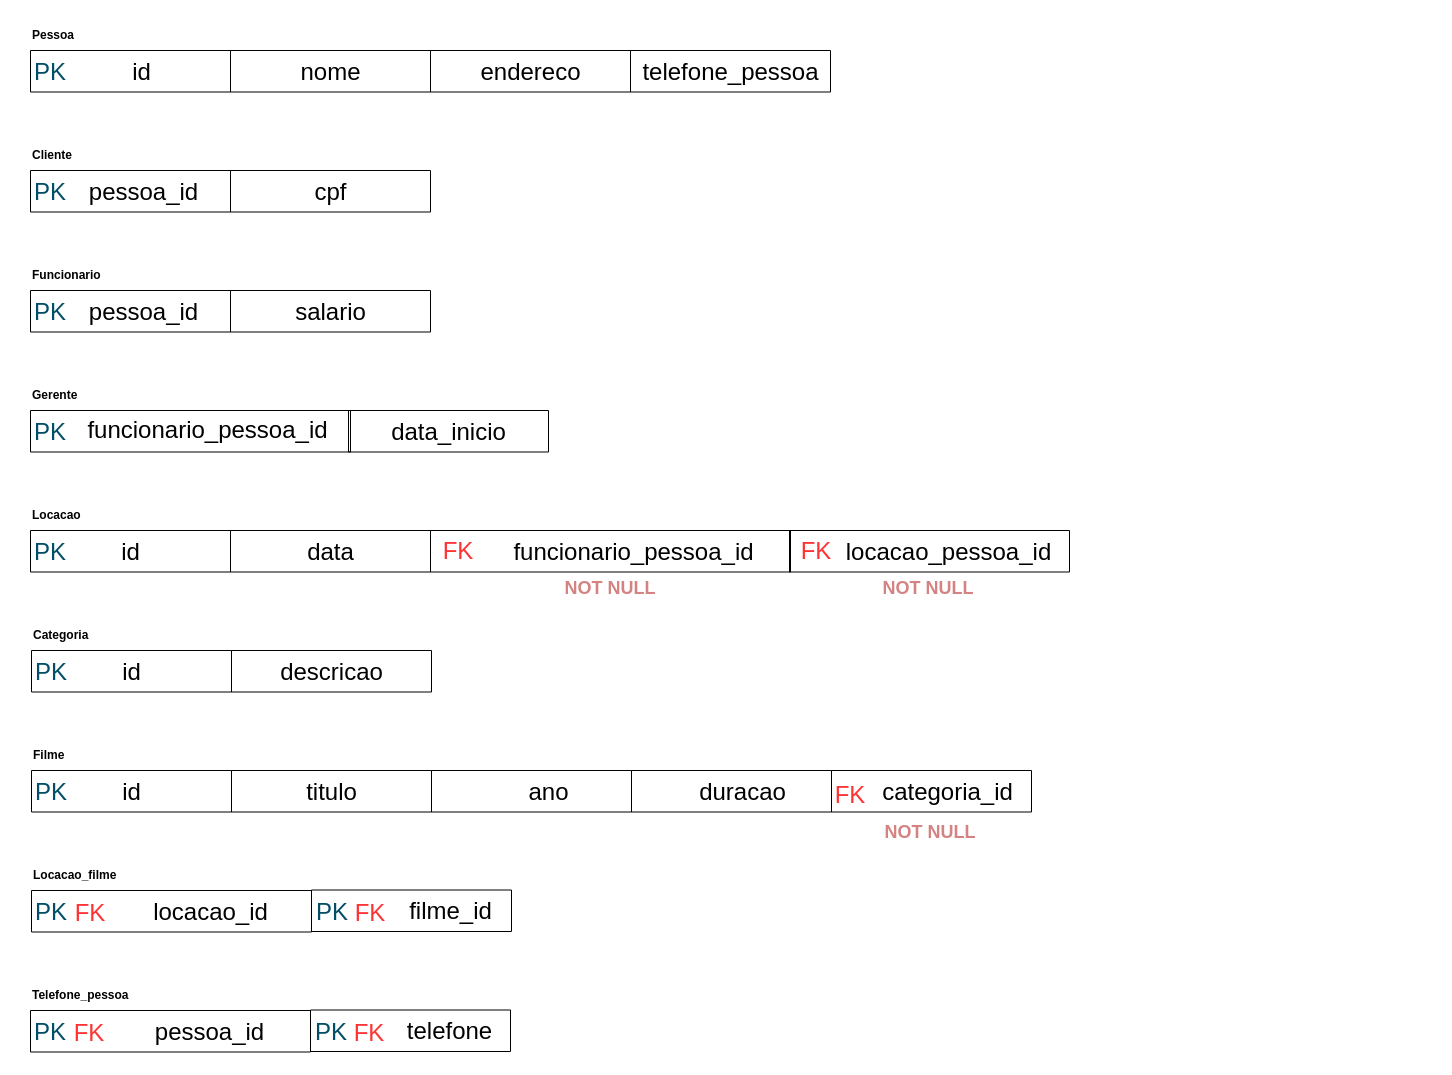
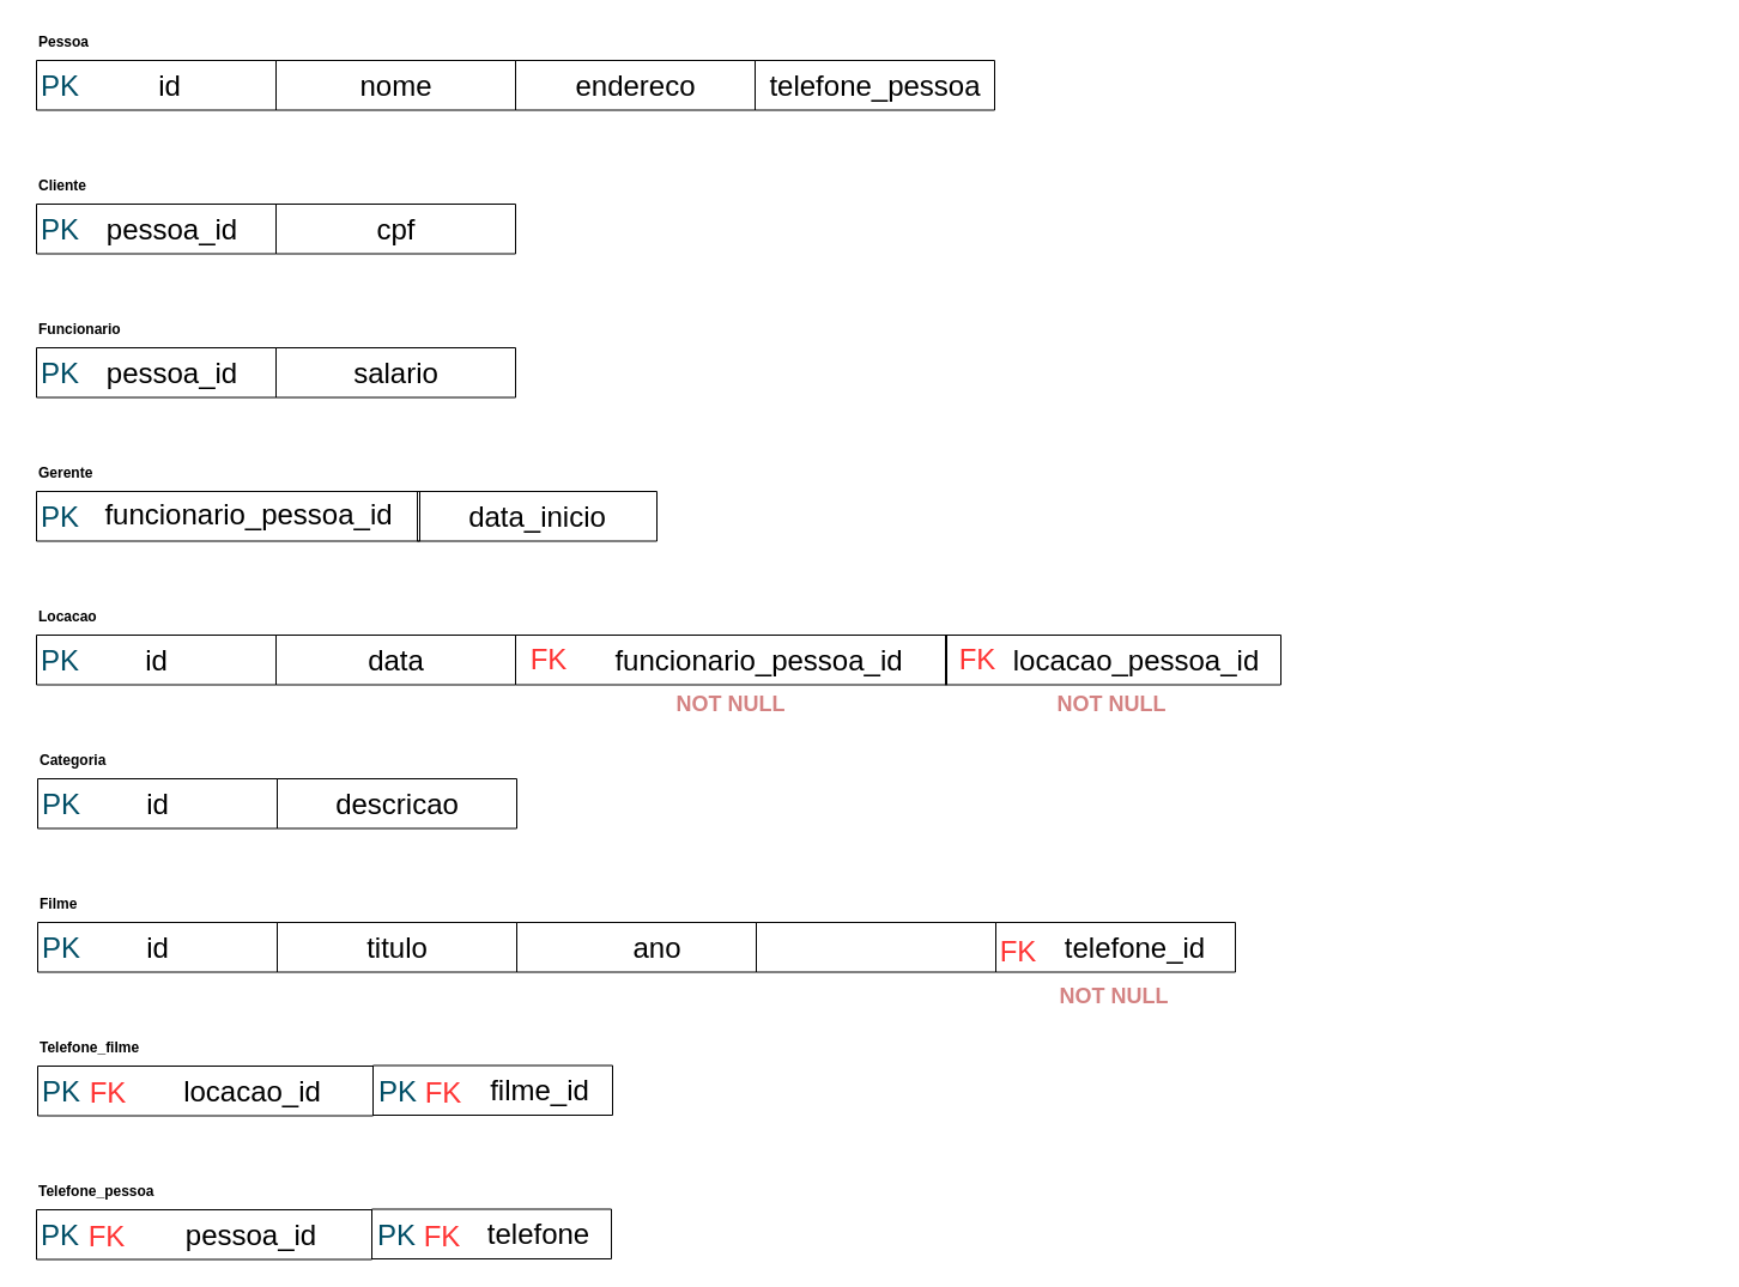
- <mxCell id="89" value="&lt;font style=&quot;font-size: 24px;&quot;&gt;duracao&lt;/font&gt;" style="text;html=1;align=center;verticalAlign=middle;resizable=0;points=[];autosize=1;strokeColor=none;fillColor=none;" parent="88" vertex="1"><mxGeometry x="56" y="1.5" width="110" height="40" as="geometry" /></mxCell>
- <mxCell id="92" value="&lt;font style=&quot;font-size: 24px;&quot;&gt;categoria_id&lt;/font&gt;" style="text;html=1;align=center;verticalAlign=middle;resizable=0;points=[];autosize=1;strokeColor=none;fillColor=none;" parent="91" vertex="1"><mxGeometry x="41" y="1.5" width="150" height="40" as="geometry" /></mxCell>
+ <mxCell id="92" value="&lt;font style=&quot;font-size: 24px;&quot;&gt;telefone_id&lt;/font&gt;" style="text;html=1;align=center;verticalAlign=middle;resizable=0;points=[];autosize=1;strokeColor=none;fillColor=none;" parent="91" vertex="1"><mxGeometry x="41" y="1.5" width="150" height="40" as="geometry" /></mxCell>
- <mxCell id="107" value="&lt;b&gt;Locacao_filme&lt;/b&gt;" style="text;html=1;align=left;verticalAlign=middle;whiteSpace=wrap;rounded=0;" parent="95" vertex="1"><mxGeometry width="110" height="30" as="geometry" /></mxCell>
+ <mxCell id="107" value="&lt;b&gt;Telefone_filme&lt;/b&gt;" style="text;html=1;align=left;verticalAlign=middle;whiteSpace=wrap;rounded=0;" parent="95" vertex="1"><mxGeometry width="110" height="30" as="geometry" /></mxCell>
